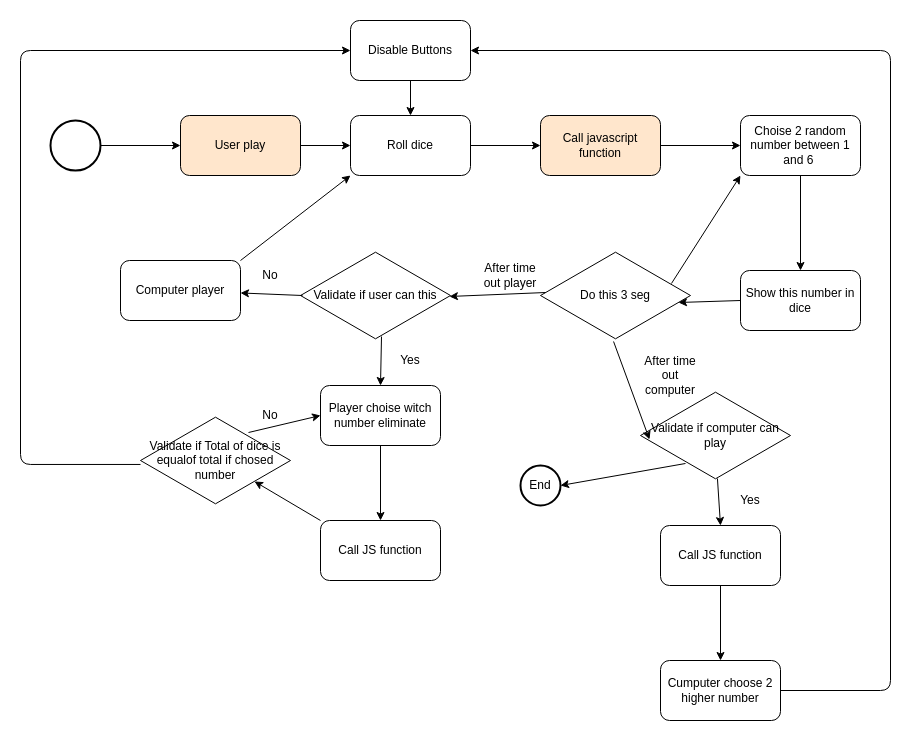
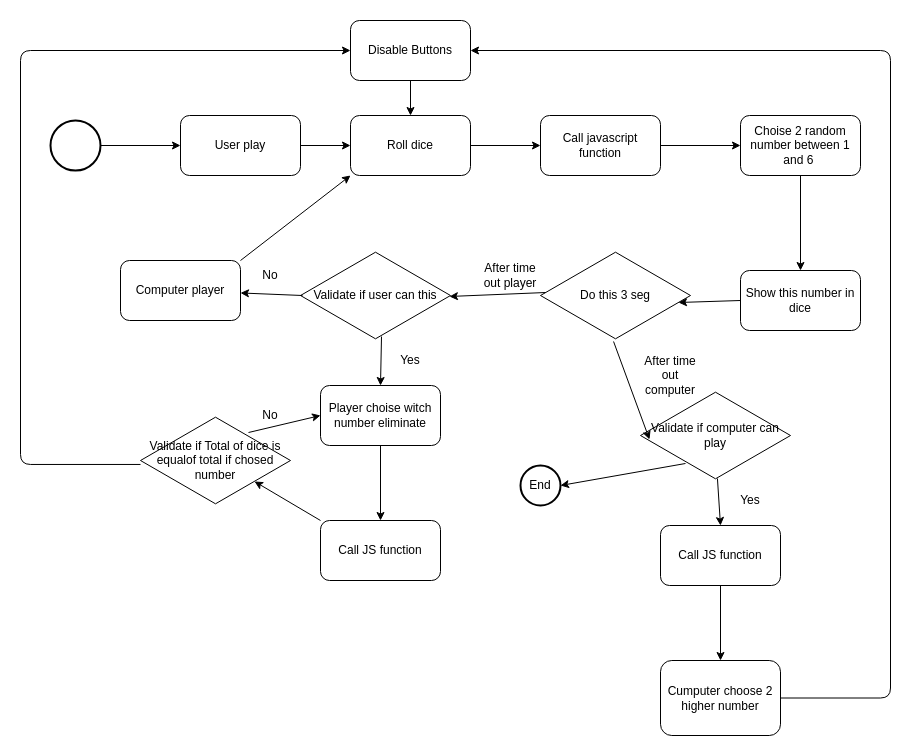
- <mxCell id="4" value="User play" style="rounded=1;whiteSpace=wrap;html=1;fillColor=#ffe6cc;" vertex="1" parent="1"><mxGeometry x="180" y="115" width="120" height="60" as="geometry" /></mxCell>
+ <mxCell id="4" value="User play" style="rounded=1;whiteSpace=wrap;html=1;" vertex="1" parent="1"><mxGeometry x="180" y="115" width="120" height="60" as="geometry" /></mxCell>
- <mxCell id="8" value="Call javascript function" style="rounded=1;whiteSpace=wrap;html=1;fillColor=#ffe6cc;" vertex="1" parent="1"><mxGeometry x="540" y="115" width="120" height="60" as="geometry" /></mxCell>
+ <mxCell id="8" value="Call javascript function" style="rounded=1;whiteSpace=wrap;html=1;" vertex="1" parent="1"><mxGeometry x="540" y="115" width="120" height="60" as="geometry" /></mxCell>
- <mxCell id="15" value="" style="endArrow=classic;html=1;entryX=0;entryY=1;entryDx=0;entryDy=0;exitX=0.873;exitY=0.367;exitDx=0;exitDy=0;exitPerimeter=0;" edge="1" parent="1" source="13" target="10"><mxGeometry width="50" height="50" relative="1" as="geometry"><mxPoint x="470" y="420" as="sourcePoint" /><mxPoint x="520" y="370" as="targetPoint" /></mxGeometry></mxCell>
- <mxCell id="36" value="Cumputer choose 2 higher number" style="rounded=1;whiteSpace=wrap;html=1;" vertex="1" parent="1"><mxGeometry x="660" y="660" width="120" height="60" as="geometry" /></mxCell>
+ <mxCell id="36" value="Cumputer choose 2 higher number" style="rounded=1;whiteSpace=wrap;html=1;" vertex="1" parent="1"><mxGeometry x="660" y="660" width="120" height="75" as="geometry" /></mxCell>
